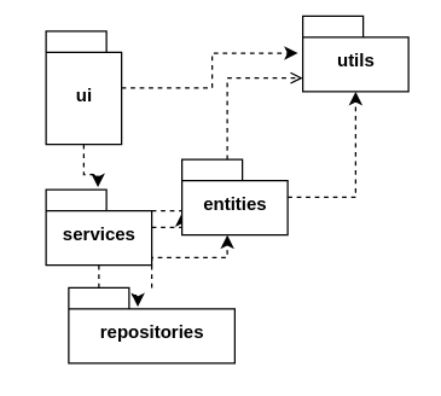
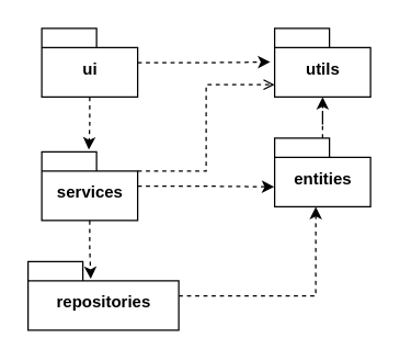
- <mxCell id="13" value="utils" style="shape=folder;fontStyle=1;spacingTop=10;tabWidth=40;tabHeight=14;tabPosition=left;html=1;" parent="1" vertex="1"><mxGeometry x="200" y="10" width="70" height="50" as="geometry" /></mxCell>
+ <mxCell id="13" value="utils" style="shape=folder;fontStyle=1;spacingTop=10;tabWidth=40;tabHeight=14;tabPosition=left;html=1;" parent="1" vertex="1"><mxGeometry x="200" y="20" width="70" height="50" as="geometry" /></mxCell>
- <mxCell id="4" value="ui" style="shape=folder;fontStyle=1;spacingTop=10;tabWidth=40;tabHeight=14;tabPosition=left;html=1;" parent="1" vertex="1"><mxGeometry x="30" y="20" width="50" height="75" as="geometry" /></mxCell>
+ <mxCell id="4" value="ui" style="shape=folder;fontStyle=1;spacingTop=10;tabWidth=40;tabHeight=14;tabPosition=left;html=1;" parent="1" vertex="1"><mxGeometry x="30" y="20" width="70" height="50" as="geometry" /></mxCell>
- <mxCell id="10" value="entities" style="shape=folder;fontStyle=1;spacingTop=10;tabWidth=40;tabHeight=14;tabPosition=left;html=1;" parent="1" vertex="1"><mxGeometry x="120" y="105" width="70" height="50" as="geometry" /></mxCell>
+ <mxCell id="10" value="entities" style="shape=folder;fontStyle=1;spacingTop=10;tabWidth=40;tabHeight=14;tabPosition=left;html=1;" parent="1" vertex="1"><mxGeometry x="200" y="100" width="70" height="50" as="geometry" /></mxCell>
- <mxCell id="8" value="services" style="shape=folder;fontStyle=1;spacingTop=10;tabWidth=40;tabHeight=14;tabPosition=left;html=1;" parent="1" vertex="1"><mxGeometry x="30" y="125" width="70" height="50" as="geometry" /></mxCell>
+ <mxCell id="8" value="services" style="shape=folder;fontStyle=1;spacingTop=10;tabWidth=40;tabHeight=14;tabPosition=left;html=1;" parent="1" vertex="1"><mxGeometry x="30" y="110" width="70" height="50" as="geometry" /></mxCell>
- <mxCell id="12" value="repositories" style="shape=folder;fontStyle=1;spacingTop=10;tabWidth=40;tabHeight=14;tabPosition=left;html=1;" parent="1" vertex="1"><mxGeometry x="45" y="190" width="110" height="50" as="geometry" /></mxCell>
+ <mxCell id="12" value="repositories" style="shape=folder;fontStyle=1;spacingTop=10;tabWidth=40;tabHeight=14;tabPosition=left;html=1;" parent="1" vertex="1"><mxGeometry x="20" y="190" width="110" height="50" as="geometry" /></mxCell>
